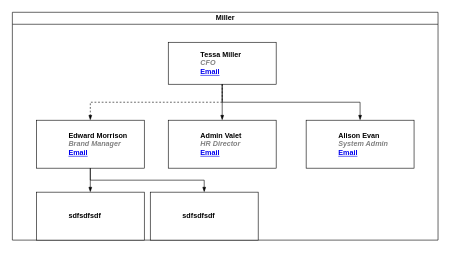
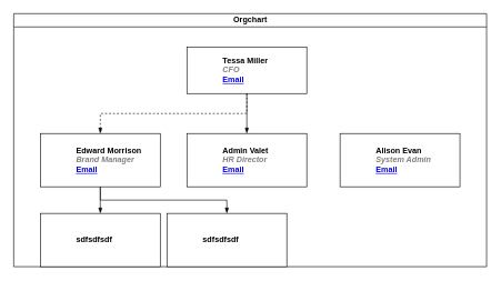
- <mxCell id="2" value="Miller" style="swimlane;html=1;startSize=20;horizontal=1;containerType=tree;glass=0;" parent="1" vertex="1"><mxGeometry x="20" y="20" width="710" height="380" as="geometry" /></mxCell>
+ <mxCell id="2" value="Orgchart" style="swimlane;html=1;startSize=20;horizontal=1;containerType=tree;glass=0;" parent="1" vertex="1"><mxGeometry x="20" y="20" width="710" height="380" as="geometry" /></mxCell>
- <mxCell id="8" value="" style="endArrow=blockThin;endFill=1;fontSize=11;edgeStyle=elbowEdgeStyle;elbow=vertical;rounded=0;" parent="2" source="3" target="9" edge="1"><mxGeometry relative="1" as="geometry" /></mxCell>
